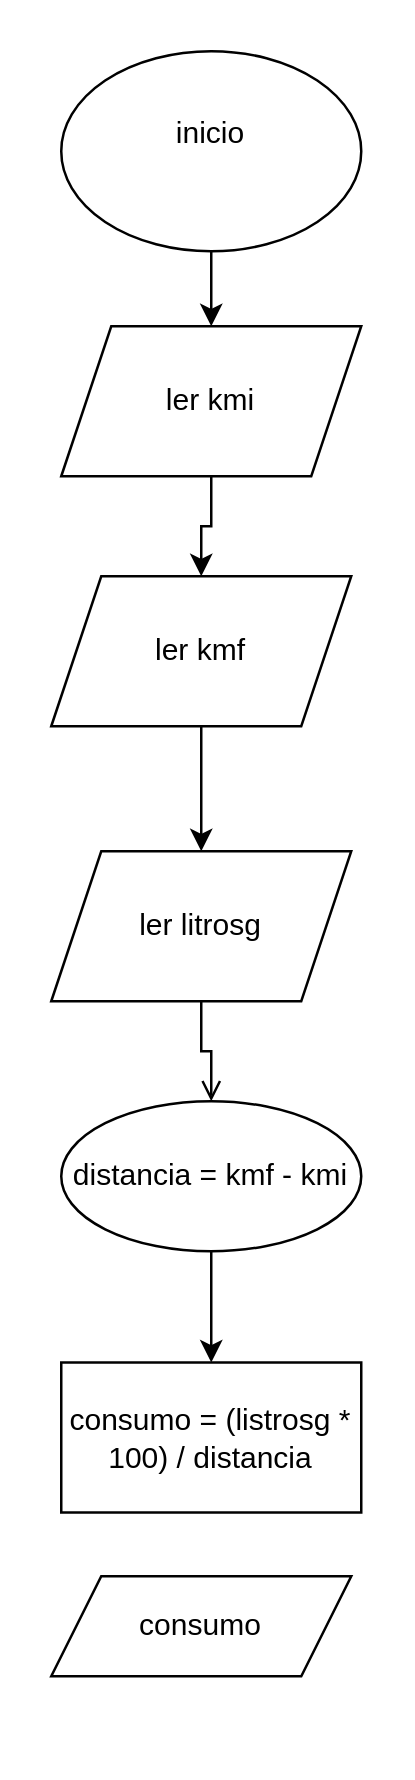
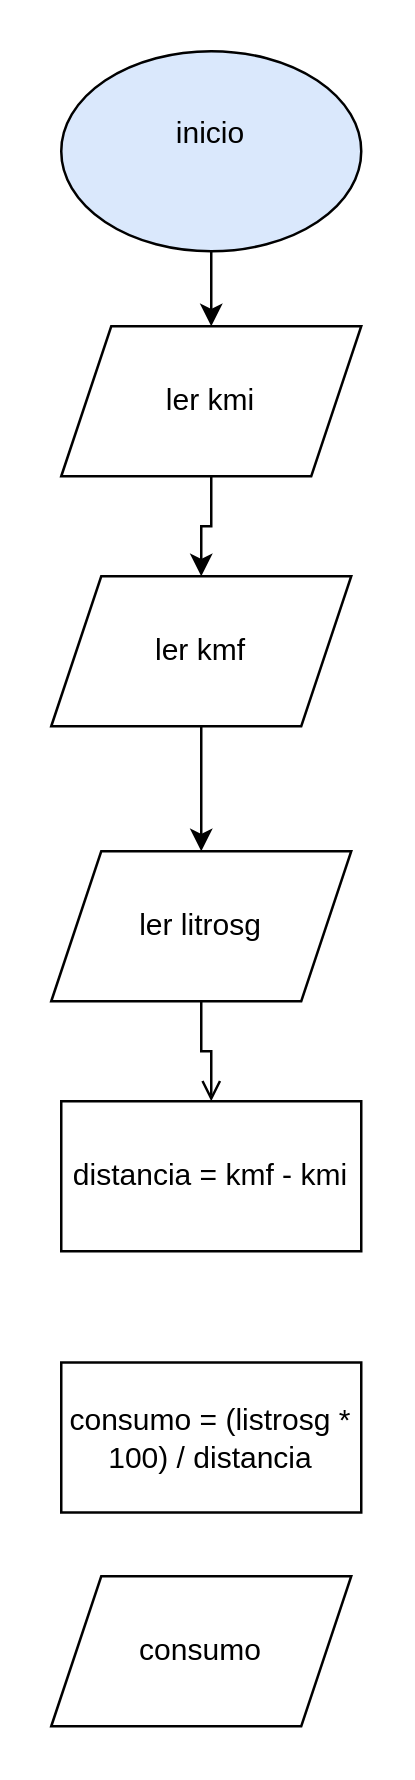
- <mxCell id="3" value="inicio&lt;div&gt;&lt;br&gt;&lt;/div&gt;" style="ellipse;whiteSpace=wrap;html=1;" vertex="1" parent="1"><mxGeometry x="24" width="120" height="80" as="geometry" y="20" /></mxCell>
+ <mxCell id="3" value="inicio&lt;div&gt;&lt;br&gt;&lt;/div&gt;" style="ellipse;whiteSpace=wrap;html=1;fillColor=#dae8fc;" vertex="1" parent="1"><mxGeometry x="24" width="120" height="80" as="geometry" y="20" /></mxCell>
- <mxCell id="11" value="distancia = kmf - kmi" style="ellipse;whiteSpace=wrap;html=1;" vertex="1" parent="1"><mxGeometry x="24" y="440" width="120" height="60" as="geometry" /></mxCell>
+ <mxCell id="11" value="distancia = kmf - kmi" style="rounded=0;whiteSpace=wrap;html=1;" vertex="1" parent="1"><mxGeometry x="24" y="440" width="120" height="60" as="geometry" /></mxCell>
- <mxCell id="10" value="" style="edgeStyle=orthogonalEdgeStyle;rounded=0;orthogonalLoop=1;jettySize=auto;html=1;" edge="1" parent="1" source="11" target="12"><mxGeometry relative="1" as="geometry" /></mxCell>
- <mxCell id="13" value="consumo" style="shape=parallelogram;perimeter=parallelogramPerimeter;whiteSpace=wrap;html=1;fixedSize=1;" vertex="1" parent="1"><mxGeometry x="20" y="630" width="120" height="40" as="geometry" /></mxCell>
+ <mxCell id="13" value="consumo" style="shape=parallelogram;perimeter=parallelogramPerimeter;whiteSpace=wrap;html=1;fixedSize=1;" vertex="1" parent="1"><mxGeometry x="20" y="630" width="120" height="60" as="geometry" /></mxCell>
